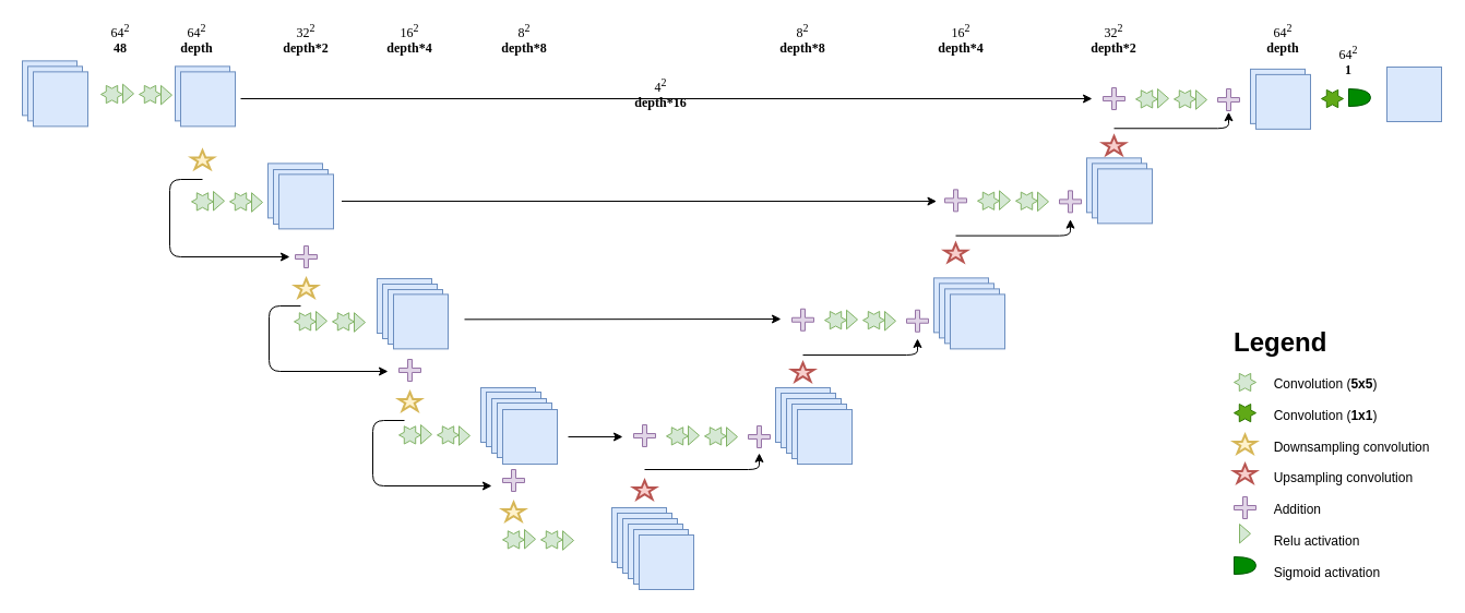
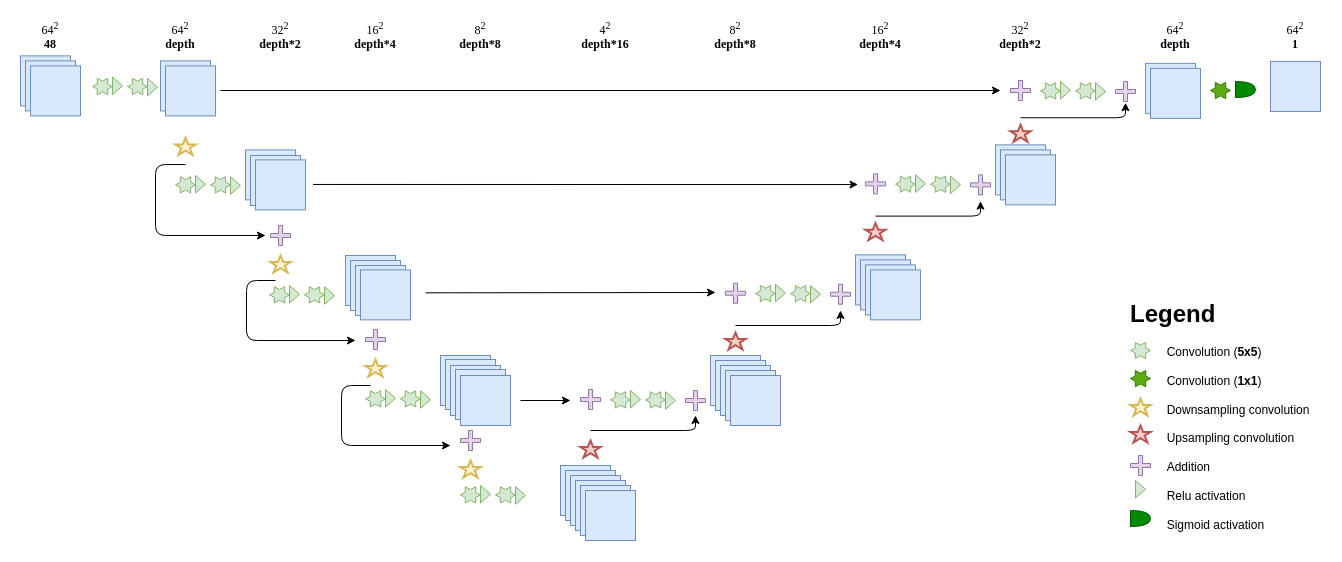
- <mxCell id="3" value="&lt;font face=&quot;Iwona&quot;&gt;64&lt;sup&gt;2&lt;/sup&gt;&lt;br&gt;&lt;b&gt;48&lt;/b&gt;&lt;/font&gt;" style="text;html=1;strokeColor=none;fillColor=none;align=center;verticalAlign=middle;whiteSpace=wrap;rounded=0;" parent="1" vertex="1"><mxGeometry x="85" y="20" width="50" height="30" as="geometry" /></mxCell>
+ <mxCell id="3" value="&lt;font face=&quot;Iwona&quot;&gt;64&lt;sup&gt;2&lt;/sup&gt;&lt;br&gt;&lt;b&gt;48&lt;/b&gt;&lt;/font&gt;" style="text;html=1;strokeColor=none;fillColor=none;align=center;verticalAlign=middle;whiteSpace=wrap;rounded=0;" parent="1" vertex="1"><mxGeometry x="25" y="20" width="50" height="30" as="geometry" /></mxCell>
- <mxCell id="125" value="&lt;font face=&quot;Iwona&quot;&gt;64&lt;sup&gt;2&lt;/sup&gt;&lt;br&gt;&lt;b&gt;1&lt;/b&gt;&lt;/font&gt;" style="text;html=1;strokeColor=none;fillColor=none;align=center;verticalAlign=middle;whiteSpace=wrap;rounded=0;" parent="1" vertex="1"><mxGeometry x="1210" y="40" width="50" height="30" as="geometry" /></mxCell>
+ <mxCell id="125" value="&lt;font face=&quot;Iwona&quot;&gt;64&lt;sup&gt;2&lt;/sup&gt;&lt;br&gt;&lt;b&gt;1&lt;/b&gt;&lt;/font&gt;" style="text;html=1;strokeColor=none;fillColor=none;align=center;verticalAlign=middle;whiteSpace=wrap;rounded=0;" parent="1" vertex="1"><mxGeometry x="1270" y="20" width="50" height="30" as="geometry" /></mxCell>
- <mxCell id="63" value="&lt;font face=&quot;Iwona&quot;&gt;4&lt;sup&gt;2&lt;/sup&gt;&lt;br&gt;&lt;b&gt;depth*16&lt;/b&gt;&lt;/font&gt;" style="text;html=1;strokeColor=none;fillColor=none;align=center;verticalAlign=middle;whiteSpace=wrap;rounded=0;" parent="1" vertex="1"><mxGeometry x="580" y="70" width="50" height="30" as="geometry" /></mxCell>
+ <mxCell id="63" value="&lt;font face=&quot;Iwona&quot;&gt;4&lt;sup&gt;2&lt;/sup&gt;&lt;br&gt;&lt;b&gt;depth*16&lt;/b&gt;&lt;/font&gt;" style="text;html=1;strokeColor=none;fillColor=none;align=center;verticalAlign=middle;whiteSpace=wrap;rounded=0;" parent="1" vertex="1"><mxGeometry x="580" y="20" width="50" height="30" as="geometry" /></mxCell>
